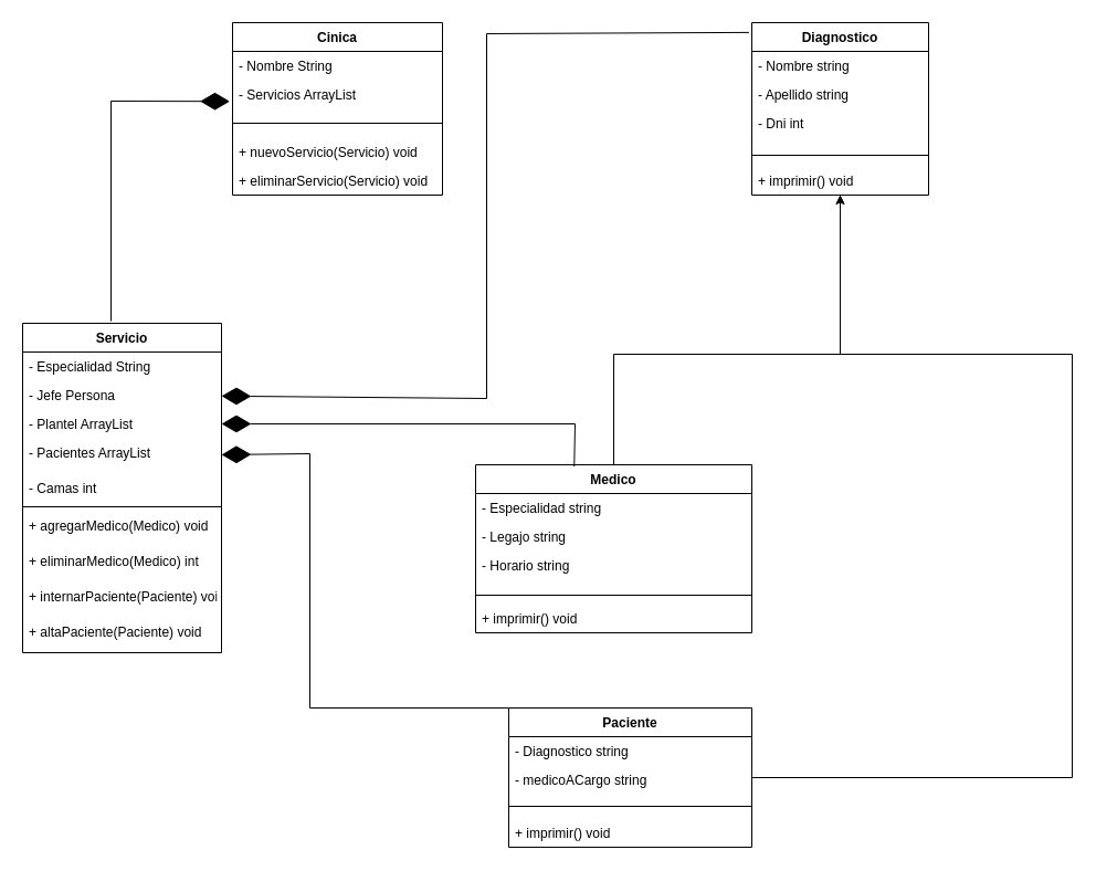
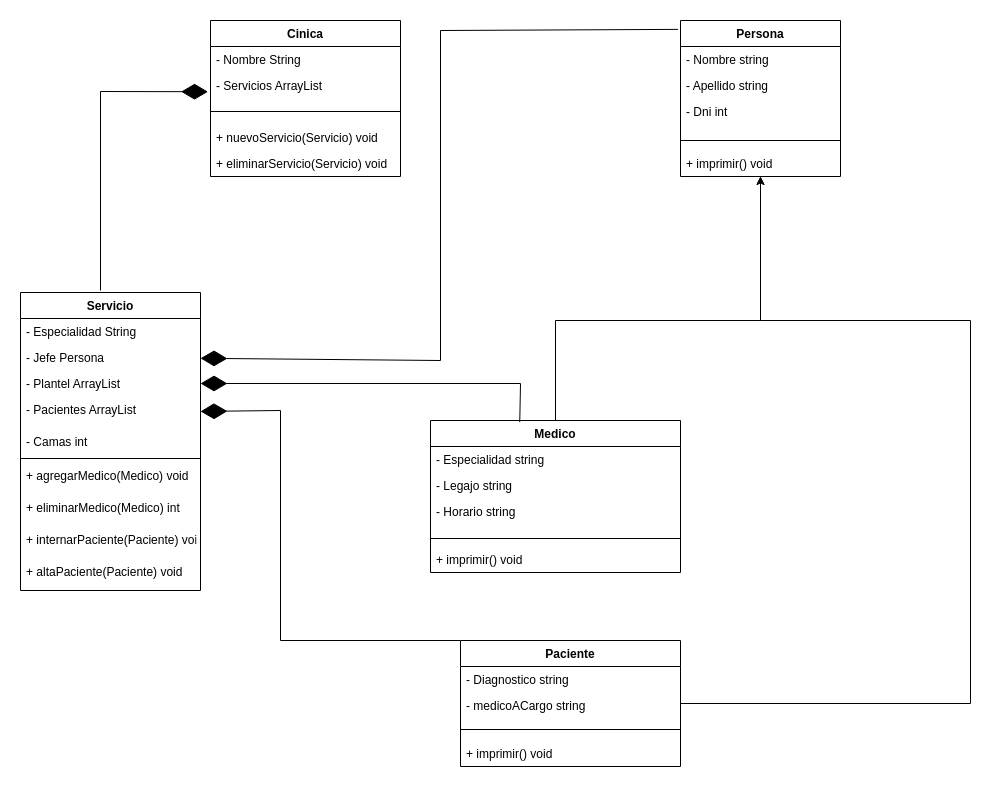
- <mxCell id="19" value="Diagnostico" style="swimlane;fontStyle=1;align=center;verticalAlign=top;childLayout=stackLayout;horizontal=1;startSize=26;horizontalStack=0;resizeParent=1;resizeParentMax=0;resizeLast=0;collapsible=1;marginBottom=0;" parent="1" vertex="1"><mxGeometry x="680" y="20" width="160" height="156" as="geometry" /></mxCell>
+ <mxCell id="19" value="Persona" style="swimlane;fontStyle=1;align=center;verticalAlign=top;childLayout=stackLayout;horizontal=1;startSize=26;horizontalStack=0;resizeParent=1;resizeParentMax=0;resizeLast=0;collapsible=1;marginBottom=0;" parent="1" vertex="1"><mxGeometry x="680" y="20" width="160" height="156" as="geometry" /></mxCell>
